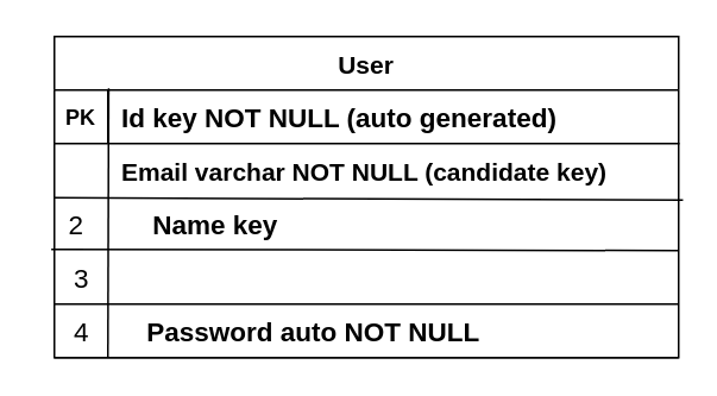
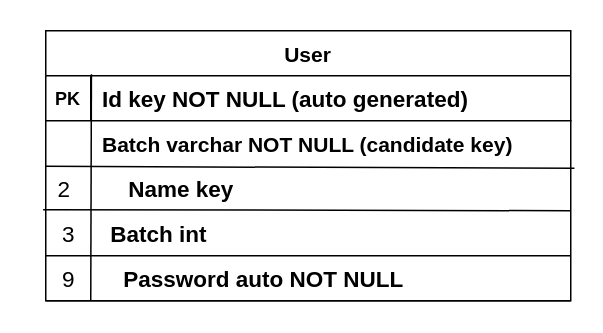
- <mxCell id="7" value="Email varchar NOT NULL (candidate key)" style="shape=partialRectangle;overflow=hidden;connectable=0;fillColor=none;top=0;left=0;bottom=0;right=0;align=left;spacingLeft=6;fontStyle=1;fontSize=14;" parent="6" vertex="1"><mxGeometry x="30" width="320" height="30" as="geometry"><mxRectangle width="320" height="30" as="alternateBounds" /></mxGeometry></mxCell>
+ <mxCell id="7" value="Batch varchar NOT NULL (candidate key)" style="shape=partialRectangle;overflow=hidden;connectable=0;fillColor=none;top=0;left=0;bottom=0;right=0;align=left;spacingLeft=6;fontStyle=1;fontSize=14;" parent="6" vertex="1"><mxGeometry x="30" width="320" height="30" as="geometry"><mxRectangle width="320" height="30" as="alternateBounds" /></mxGeometry></mxCell>
+ <mxCell id="10" value="&lt;b&gt;&lt;font style=&quot;font-size: 15px;&quot;&gt;Batch int&lt;/font&gt;&lt;/b&gt;" style="text;html=1;align=center;verticalAlign=middle;resizable=0;points=[];autosize=1;strokeColor=none;fillColor=none;" vertex="1" parent="1"><mxGeometry x="60" y="140" width="90" height="30" as="geometry" /></mxCell>
- <mxCell id="14" value="4" style="text;html=1;align=center;verticalAlign=middle;resizable=0;points=[];autosize=1;strokeColor=none;fillColor=none;fontSize=15;" vertex="1" parent="1"><mxGeometry x="30" y="170" width="30" height="30" as="geometry" /></mxCell>
+ <mxCell id="14" value="9" style="text;html=1;align=center;verticalAlign=middle;resizable=0;points=[];autosize=1;strokeColor=none;fillColor=none;fontSize=15;" vertex="1" parent="1"><mxGeometry x="30" y="170" width="30" height="30" as="geometry" /></mxCell>
